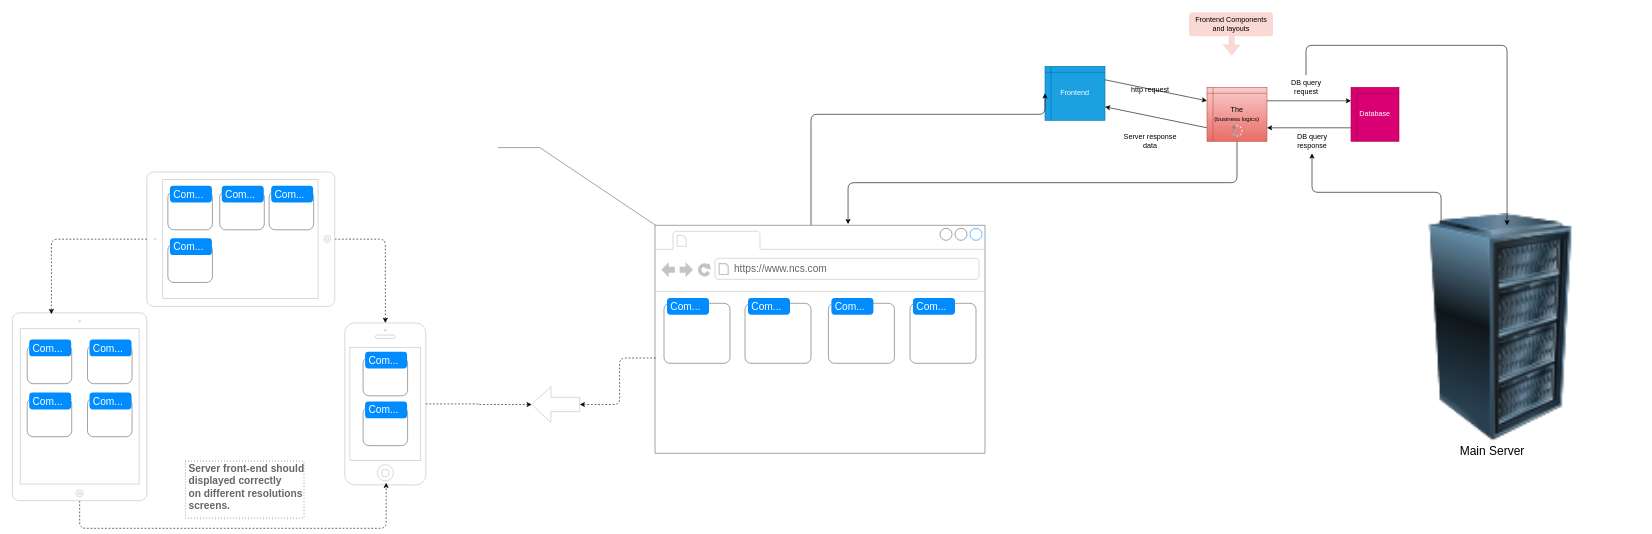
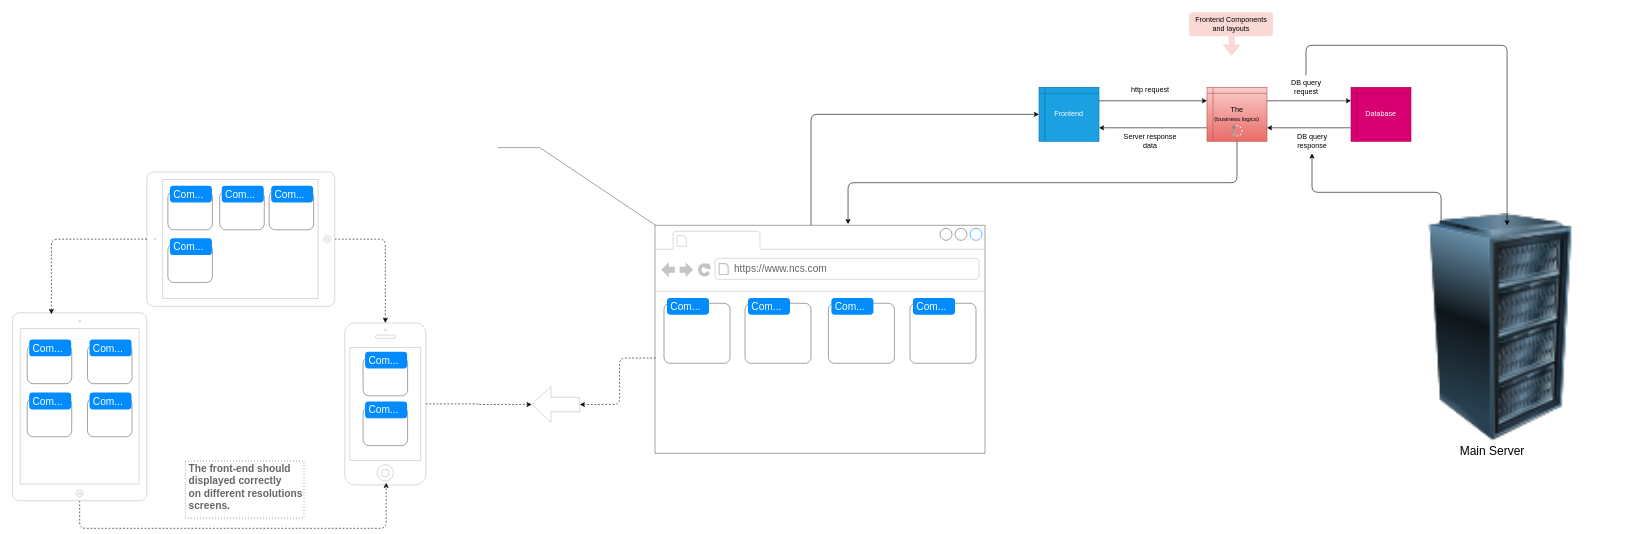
- <mxCell id="4" value="Frontend" style="shape=internalStorage;whiteSpace=wrap;html=1;backgroundOutline=1;dx=10;dy=10;fillColor=#1ba1e2;fontColor=#ffffff;strokeColor=#006EAF;" parent="2" vertex="1"><mxGeometry x="10" y="85" width="100" height="90" as="geometry" /></mxCell>
+ <mxCell id="4" value="Frontend" style="shape=internalStorage;whiteSpace=wrap;html=1;backgroundOutline=1;dx=10;dy=10;fillColor=#1ba1e2;fontColor=#ffffff;strokeColor=#006EAF;" parent="2" vertex="1"><mxGeometry y="120" width="100" height="90" as="geometry" /></mxCell>
- <mxCell id="9" value="Database" style="shape=internalStorage;whiteSpace=wrap;html=1;backgroundOutline=1;dx=10;dy=10;fillColor=#d80073;strokeColor=#A50040;fontColor=#ffffff;" parent="2" vertex="1"><mxGeometry x="520" y="120" width="80" height="90" as="geometry" /></mxCell>
+ <mxCell id="9" value="Database" style="shape=internalStorage;whiteSpace=wrap;html=1;backgroundOutline=1;dx=10;dy=10;fillColor=#d80073;strokeColor=#A50040;fontColor=#ffffff;" parent="2" vertex="1"><mxGeometry x="520" y="120" width="100" height="90" as="geometry" /></mxCell>
- <mxCell id="61" value="Server front-end should&lt;br&gt;displayed&amp;nbsp;correctly &lt;br&gt;on different&amp;nbsp;resolutions&lt;br&gt;screens." style="strokeWidth=1;shadow=0;dashed=1;align=right;shape=mxgraph.mockup.text.textBox;fontColor=#666666;align=left;fontSize=17;spacingLeft=4;spacingTop=-3;strokeColor=default;mainText=;verticalAlign=top;horizontal=1;dashPattern=1 4;fillColor=default;gradientColor=none;fontStyle=1;html=1;" vertex="1" parent="33"><mxGeometry x="288.31" y="482" width="197.69" height="95" as="geometry" /></mxCell>
+ <mxCell id="61" value="The front-end should&lt;br&gt;displayed&amp;nbsp;correctly &lt;br&gt;on different&amp;nbsp;resolutions&lt;br&gt;screens." style="strokeWidth=1;shadow=0;dashed=1;align=right;shape=mxgraph.mockup.text.textBox;fontColor=#666666;align=left;fontSize=17;spacingLeft=4;spacingTop=-3;strokeColor=default;mainText=;verticalAlign=top;horizontal=1;dashPattern=1 4;fillColor=default;gradientColor=none;fontStyle=1;html=1;" vertex="1" parent="33"><mxGeometry x="288.31" y="482" width="197.69" height="95" as="geometry" /></mxCell>
